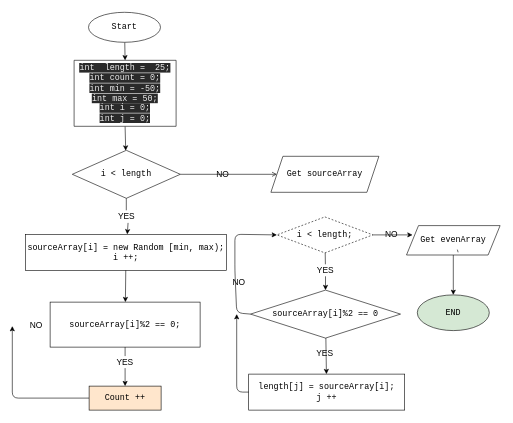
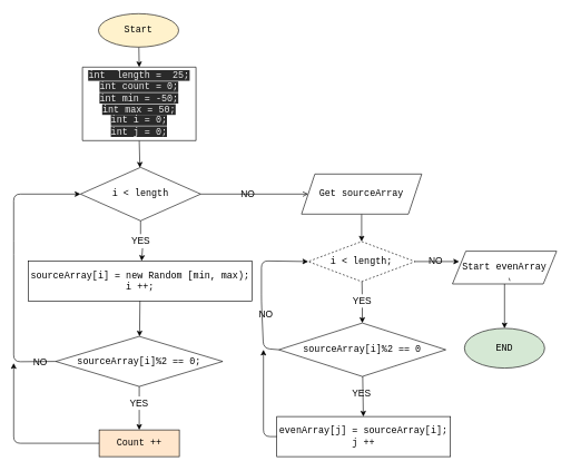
- <mxCell id="3" value="Start" style="ellipse;whiteSpace=wrap;html=1;fontSize=14;fontFamily=Courier New;" parent="1" vertex="1"><mxGeometry x="147" y="20" width="120" height="50" as="geometry" /></mxCell>
+ <mxCell id="3" value="Start" style="ellipse;whiteSpace=wrap;html=1;fontSize=14;fontFamily=Courier New;fillColor=#fff2cc;" parent="1" vertex="1"><mxGeometry x="147" y="20" width="120" height="50" as="geometry" /></mxCell>
+ <mxCell id="8" value="" style="edgeStyle=none;html=1;fontFamily=Courier New;fontSize=14;exitX=0.5;exitY=1;exitDx=0;exitDy=0;" parent="1" source="38" target="17" edge="1"><mxGeometry relative="1" as="geometry"><mxPoint x="545.655" y="200" as="sourcePoint" /></mxGeometry></mxCell>
- <mxCell id="39" value="&lt;span style=&quot;font-family: &amp;#34;courier new&amp;#34; ; font-size: 14px&quot;&gt;Get evenArray&lt;/span&gt;" style="shape=parallelogram;perimeter=parallelogramPerimeter;whiteSpace=wrap;html=1;fixedSize=1;" vertex="1" parent="1"><mxGeometry x="677" y="375.5" width="156" height="49" as="geometry" /></mxCell>
+ <mxCell id="39" value="&lt;span style=&quot;font-family: &amp;#34;courier new&amp;#34; ; font-size: 14px&quot;&gt;Start evenArray&lt;/span&gt;" style="shape=parallelogram;perimeter=parallelogramPerimeter;whiteSpace=wrap;html=1;fixedSize=1;" vertex="1" parent="1"><mxGeometry x="677" y="375.5" width="156" height="49" as="geometry" /></mxCell>
+ <mxCell id="9" style="edgeStyle=none;html=1;entryX=0;entryY=0.5;entryDx=0;entryDy=0;fontSize=14;exitX=0;exitY=0.5;exitDx=0;exitDy=0;" parent="1" source="19" target="7" edge="1"><mxGeometry relative="1" as="geometry"><mxPoint x="45" y="550" as="sourcePoint" /><Array as="points"><mxPoint x="20" y="541" /><mxPoint x="20" y="370" /><mxPoint x="20" y="290" /></Array></mxGeometry></mxCell>
- <mxCell id="19" value="sourceArray[i]%2 == 0;" style="whiteSpace=wrap;html=1;fontFamily=Courier New;fontSize=14;rounded=0;" parent="1" vertex="1"><mxGeometry x="83" y="503" width="250" height="75" as="geometry" /></mxCell>
+ <mxCell id="19" value="sourceArray[i]%2 == 0;" style="rhombus;whiteSpace=wrap;html=1;rounded=0;fontFamily=Courier New;fontSize=14;" parent="1" vertex="1"><mxGeometry x="83" y="503" width="250" height="75" as="geometry" /></mxCell>
- <mxCell id="34" value="length[j] = sourceArray[i];&lt;br&gt;j ++" style="whiteSpace=wrap;html=1;rounded=0;fontFamily=Courier New;fontSize=14;" parent="1" vertex="1"><mxGeometry x="414" y="623" width="260" height="60" as="geometry" /></mxCell>
+ <mxCell id="34" value="evenArray[j] = sourceArray[i];&lt;br&gt;j ++" style="whiteSpace=wrap;html=1;rounded=0;fontFamily=Courier New;fontSize=14;" parent="1" vertex="1"><mxGeometry x="414" y="623" width="260" height="60" as="geometry" /></mxCell>
